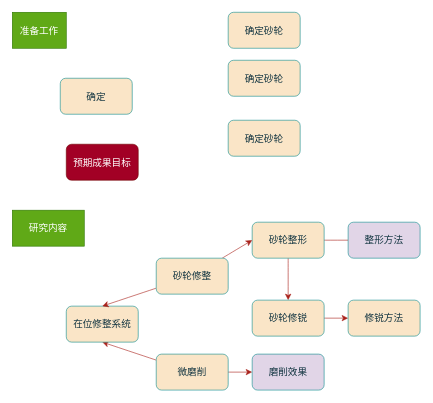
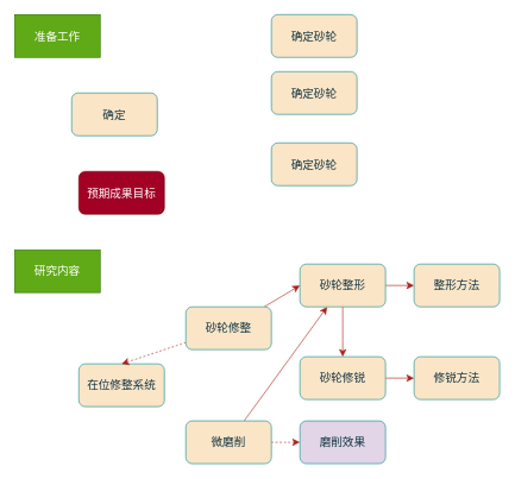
- <mxCell id="12" value="&lt;font style=&quot;font-size: 16px;&quot;&gt;准备工作&lt;/font&gt;" style="rounded=0;whiteSpace=wrap;html=1;strokeColor=#2D7600;fontColor=#ffffff;fillColor=#60a917;" vertex="1" parent="1"><mxGeometry x="20" y="20" width="90" height="60" as="geometry" /></mxCell>
+ <mxCell id="12" value="&lt;font style=&quot;font-size: 16px;&quot;&gt;准备工作&lt;/font&gt;" style="rounded=0;whiteSpace=wrap;html=1;strokeColor=#2D7600;fontColor=#ffffff;fillColor=#60a917;" vertex="1" parent="1"><mxGeometry x="20" y="20" width="120" height="60" as="geometry" /></mxCell>
- <mxCell id="6" value="" style="edgeStyle=none;curved=1;rounded=0;orthogonalLoop=1;jettySize=auto;html=1;strokeColor=#A8201A;fontFamily=Helvetica;fontSize=12;fontColor=#143642;labelBackgroundColor=none;startSize=8;endSize=8;fillColor=#FAE5C7;endArrow=none;" edge="1" parent="1" source="7" target="16"><mxGeometry relative="1" as="geometry" /></mxCell>
+ <mxCell id="6" value="" style="edgeStyle=none;curved=1;rounded=0;orthogonalLoop=1;jettySize=auto;html=1;strokeColor=#A8201A;fontFamily=Helvetica;fontSize=12;fontColor=#143642;labelBackgroundColor=none;startSize=8;endSize=8;fillColor=#FAE5C7;" edge="1" parent="1" source="7" target="16"><mxGeometry relative="1" as="geometry" /></mxCell>
- <mxCell id="16" value="&lt;font style=&quot;font-size: 16px;&quot;&gt;整形方法&lt;/font&gt;" style="rounded=1;whiteSpace=wrap;html=1;fillColor=#e1d5e7;strokeColor=#0F8B8D;fontColor=#143642;labelBackgroundColor=none;" vertex="1" parent="1"><mxGeometry x="580" y="370" width="120" height="60" as="geometry" /></mxCell>
+ <mxCell id="16" value="&lt;font style=&quot;font-size: 16px;&quot;&gt;整形方法&lt;/font&gt;" style="rounded=1;whiteSpace=wrap;html=1;fillColor=#FAE5C7;strokeColor=#0F8B8D;fontColor=#143642;labelBackgroundColor=none;" vertex="1" parent="1"><mxGeometry x="580" y="370" width="120" height="60" as="geometry" /></mxCell>
- <mxCell id="20" style="edgeStyle=none;curved=1;rounded=0;orthogonalLoop=1;jettySize=auto;html=1;entryX=0.5;entryY=0;entryDx=0;entryDy=0;strokeColor=#A8201A;fontFamily=Helvetica;fontSize=12;fontColor=#143642;labelBackgroundColor=none;startSize=8;endSize=8;fillColor=#FAE5C7;" edge="1" parent="1" source="21" target="18"><mxGeometry relative="1" as="geometry" /></mxCell>
+ <mxCell id="20" style="edgeStyle=none;curved=1;rounded=0;orthogonalLoop=1;jettySize=auto;html=1;entryX=0.5;entryY=0;entryDx=0;entryDy=0;strokeColor=#A8201A;fontFamily=Helvetica;fontSize=12;fontColor=#143642;labelBackgroundColor=none;startSize=8;endSize=8;fillColor=#FAE5C7;dashed=1;" edge="1" parent="1" source="21" target="18"><mxGeometry relative="1" as="geometry" /></mxCell>
- <mxCell id="3" style="edgeStyle=none;curved=1;rounded=0;orthogonalLoop=1;jettySize=auto;html=1;entryX=0.5;entryY=1;entryDx=0;entryDy=0;strokeColor=#A8201A;fontFamily=Helvetica;fontSize=12;fontColor=#143642;labelBackgroundColor=none;startSize=8;endSize=8;fillColor=#FAE5C7;" edge="1" parent="1" source="4" target="18"><mxGeometry relative="1" as="geometry" /></mxCell>
+ <mxCell id="3" style="edgeStyle=none;curved=1;rounded=0;orthogonalLoop=1;jettySize=auto;html=1;strokeColor=#A8201A;fontFamily=Helvetica;fontSize=12;fontColor=#143642;labelBackgroundColor=none;startSize=8;endSize=8;fillColor=#FAE5C7;" edge="1" parent="1" source="4" target="7"><mxGeometry relative="1" as="geometry" /></mxCell>
- <mxCell id="2" value="" style="edgeStyle=none;curved=1;rounded=0;orthogonalLoop=1;jettySize=auto;html=1;strokeColor=#A8201A;fontSize=12;fontColor=#143642;startSize=8;endSize=8;fillColor=#FAE5C7;" edge="1" parent="1" source="4" target="11"><mxGeometry relative="1" as="geometry" /></mxCell>
+ <mxCell id="2" value="" style="edgeStyle=none;curved=1;rounded=0;orthogonalLoop=1;jettySize=auto;html=1;strokeColor=#A8201A;fontSize=12;fontColor=#143642;startSize=8;endSize=8;fillColor=#FAE5C7;dashed=1;" edge="1" parent="1" source="4" target="11"><mxGeometry relative="1" as="geometry" /></mxCell>
